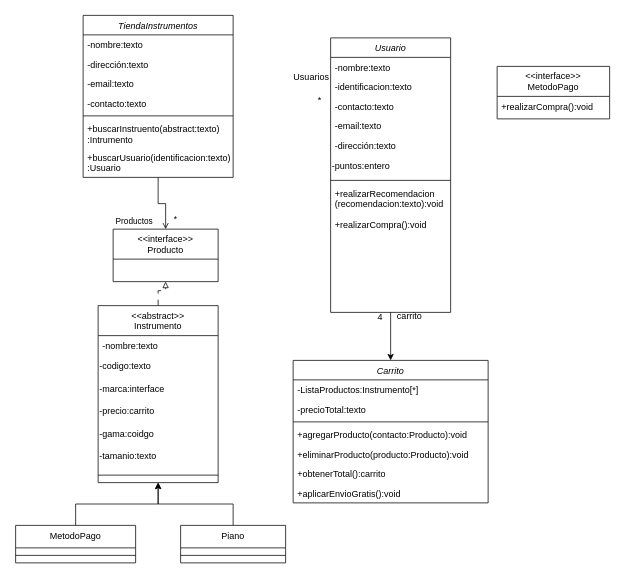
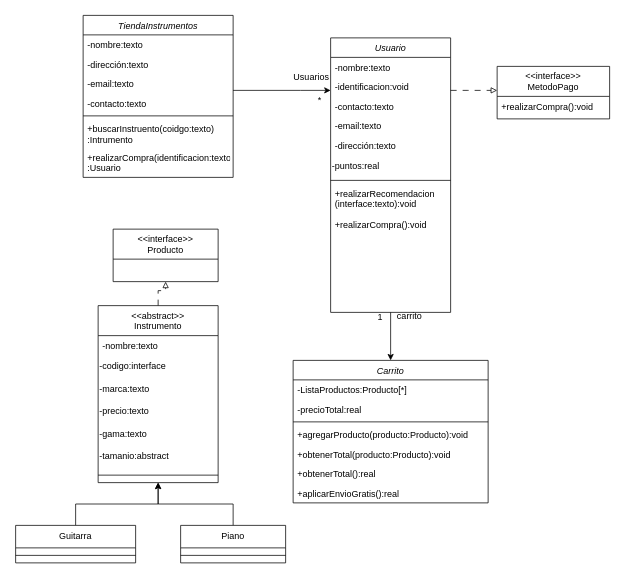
- <mxCell id="33" value="-identificacion:texto" style="text;align=left;verticalAlign=top;spacingLeft=4;spacingRight=4;overflow=hidden;rotatable=0;points=[[0,0.5],[1,0.5]];portConstraint=eastwest;" parent="31" vertex="1"><mxGeometry y="52" width="160" height="26" as="geometry" /></mxCell>
+ <mxCell id="33" value="-identificacion:void" style="text;align=left;verticalAlign=top;spacingLeft=4;spacingRight=4;overflow=hidden;rotatable=0;points=[[0,0.5],[1,0.5]];portConstraint=eastwest;" parent="31" vertex="1"><mxGeometry y="52" width="160" height="26" as="geometry" /></mxCell>
+ <mxCell id="2" value="" style="edgeStyle=orthogonalEdgeStyle;rounded=0;orthogonalLoop=1;jettySize=auto;html=1;" parent="1" source="3" target="31" edge="1"><mxGeometry relative="1" as="geometry"><Array as="points"><mxPoint x="400" y="120" /><mxPoint x="400" y="120" /></Array></mxGeometry></mxCell>
+ <mxCell id="30" style="edgeStyle=orthogonalEdgeStyle;rounded=0;orthogonalLoop=1;jettySize=auto;html=1;endArrow=block;endFill=0;dashed=1;dashPattern=8 8;" parent="1" source="31" target="52" edge="1"><mxGeometry relative="1" as="geometry"><Array as="points"><mxPoint x="622" y="120" /><mxPoint x="622" y="120" /></Array></mxGeometry></mxCell>
- <mxCell id="9" value="+buscarInstruento(abstract:texto)&#10;:Intrumento" style="text;align=left;verticalAlign=top;spacingLeft=4;spacingRight=4;overflow=hidden;rotatable=0;points=[[0,0.5],[1,0.5]];portConstraint=eastwest;rounded=0;shadow=0;html=0;" parent="3" vertex="1"><mxGeometry y="138" width="200" height="38" as="geometry" /></mxCell>
+ <mxCell id="9" value="+buscarInstruento(coidgo:texto)&#10;:Intrumento" style="text;align=left;verticalAlign=top;spacingLeft=4;spacingRight=4;overflow=hidden;rotatable=0;points=[[0,0.5],[1,0.5]];portConstraint=eastwest;rounded=0;shadow=0;html=0;" parent="3" vertex="1"><mxGeometry y="138" width="200" height="38" as="geometry" /></mxCell>
- <mxCell id="10" value="+buscarUsuario(identificacion:texto)&#10;:Usuario" style="text;align=left;verticalAlign=top;spacingLeft=4;spacingRight=4;overflow=hidden;rotatable=0;points=[[0,0.5],[1,0.5]];portConstraint=eastwest;rounded=0;shadow=0;html=0;" parent="3" vertex="1"><mxGeometry y="176" width="200" height="40" as="geometry" /></mxCell>
+ <mxCell id="10" value="+realizarCompra(identificacion:texto)&#10;:Usuario" style="text;align=left;verticalAlign=top;spacingLeft=4;spacingRight=4;overflow=hidden;rotatable=0;points=[[0,0.5],[1,0.5]];portConstraint=eastwest;rounded=0;shadow=0;html=0;" parent="3" vertex="1"><mxGeometry y="176" width="200" height="40" as="geometry" /></mxCell>
- <mxCell id="37" value="-puntos:entero" style="text;html=1;align=left;verticalAlign=middle;whiteSpace=wrap;rounded=0;" parent="31" vertex="1"><mxGeometry y="156" width="160" height="30" as="geometry" /></mxCell>
+ <mxCell id="37" value="-puntos:real" style="text;html=1;align=left;verticalAlign=middle;whiteSpace=wrap;rounded=0;" parent="31" vertex="1"><mxGeometry y="156" width="160" height="30" as="geometry" /></mxCell>
- <mxCell id="39" value="+realizarRecomendacion&#10;(recomendacion:texto):void" style="text;align=left;verticalAlign=top;spacingLeft=4;spacingRight=4;overflow=hidden;rotatable=0;points=[[0,0.5],[1,0.5]];portConstraint=eastwest;" parent="31" vertex="1"><mxGeometry y="194" width="160" height="42" as="geometry" /></mxCell>
+ <mxCell id="39" value="+realizarRecomendacion&#10;(interface:texto):void" style="text;align=left;verticalAlign=top;spacingLeft=4;spacingRight=4;overflow=hidden;rotatable=0;points=[[0,0.5],[1,0.5]];portConstraint=eastwest;" parent="31" vertex="1"><mxGeometry y="194" width="160" height="42" as="geometry" /></mxCell>
- <mxCell id="20" value="" style="endArrow=open;shadow=0;strokeWidth=1;rounded=0;endFill=1;edgeStyle=elbowEdgeStyle;elbow=vertical;" parent="1" source="3" target="51" edge="1"><mxGeometry x="0.5" y="41" relative="1" as="geometry"><mxPoint x="-20" y="170" as="sourcePoint" /><mxPoint x="94" y="230" as="targetPoint" /><mxPoint x="-40" y="32" as="offset" /></mxGeometry></mxCell>
- <mxCell id="21" value="*" style="edgeLabel;html=1;align=center;verticalAlign=middle;resizable=0;points=[];" parent="20" vertex="1" connectable="0"><mxGeometry x="0.367" y="3" relative="1" as="geometry"><mxPoint x="9" y="11" as="offset" /></mxGeometry></mxCell>
- <mxCell id="22" value="Productos" style="edgeLabel;html=1;align=center;verticalAlign=middle;resizable=0;points=[];" parent="20" vertex="1" connectable="0"><mxGeometry x="-0.4" y="1" relative="1" as="geometry"><mxPoint x="-34" y="34" as="offset" /></mxGeometry></mxCell>
- <mxCell id="55" value="4" style="text;html=1;align=center;verticalAlign=middle;resizable=0;points=[];autosize=1;strokeColor=none;fillColor=none;" parent="1" vertex="1"><mxGeometry x="491" y="407" width="30" height="30" as="geometry" /></mxCell>
+ <mxCell id="55" value="1" style="text;html=1;align=center;verticalAlign=middle;resizable=0;points=[];autosize=1;strokeColor=none;fillColor=none;" parent="1" vertex="1"><mxGeometry x="491" y="407" width="30" height="30" as="geometry" /></mxCell>
- <mxCell id="14" value="-codigo:texto" style="text;html=1;align=left;verticalAlign=middle;resizable=0;points=[];autosize=1;strokeColor=none;fillColor=none;" parent="12" vertex="1"><mxGeometry y="66" width="160" height="30" as="geometry" /></mxCell>
+ <mxCell id="14" value="-codigo:interface" style="text;html=1;align=left;verticalAlign=middle;resizable=0;points=[];autosize=1;strokeColor=none;fillColor=none;" parent="12" vertex="1"><mxGeometry y="66" width="160" height="30" as="geometry" /></mxCell>
- <mxCell id="15" value="-marca:interface" style="text;html=1;align=left;verticalAlign=middle;resizable=0;points=[];autosize=1;strokeColor=none;fillColor=none;" parent="12" vertex="1"><mxGeometry y="96" width="160" height="30" as="geometry" /></mxCell>
+ <mxCell id="15" value="-marca:texto" style="text;html=1;align=left;verticalAlign=middle;resizable=0;points=[];autosize=1;strokeColor=none;fillColor=none;" parent="12" vertex="1"><mxGeometry y="96" width="160" height="30" as="geometry" /></mxCell>
- <mxCell id="44" value="-ListaProductos:Instrumento[*]" style="text;align=left;verticalAlign=top;spacingLeft=4;spacingRight=4;overflow=hidden;rotatable=0;points=[[0,0.5],[1,0.5]];portConstraint=eastwest;" parent="43" vertex="1"><mxGeometry y="26" width="260" height="26" as="geometry" /></mxCell>
+ <mxCell id="44" value="-ListaProductos:Producto[*]" style="text;align=left;verticalAlign=top;spacingLeft=4;spacingRight=4;overflow=hidden;rotatable=0;points=[[0,0.5],[1,0.5]];portConstraint=eastwest;" parent="43" vertex="1"><mxGeometry y="26" width="260" height="26" as="geometry" /></mxCell>
- <mxCell id="45" value="-precioTotal:texto" style="text;align=left;verticalAlign=top;spacingLeft=4;spacingRight=4;overflow=hidden;rotatable=0;points=[[0,0.5],[1,0.5]];portConstraint=eastwest;" parent="43" vertex="1"><mxGeometry y="52" width="260" height="26" as="geometry" /></mxCell>
+ <mxCell id="45" value="-precioTotal:real" style="text;align=left;verticalAlign=top;spacingLeft=4;spacingRight=4;overflow=hidden;rotatable=0;points=[[0,0.5],[1,0.5]];portConstraint=eastwest;" parent="43" vertex="1"><mxGeometry y="52" width="260" height="26" as="geometry" /></mxCell>
- <mxCell id="16" value="-precio:carrito" style="text;html=1;align=left;verticalAlign=middle;resizable=0;points=[];autosize=1;strokeColor=none;fillColor=none;" parent="12" vertex="1"><mxGeometry y="126" width="160" height="30" as="geometry" /></mxCell>
+ <mxCell id="16" value="-precio:texto" style="text;html=1;align=left;verticalAlign=middle;resizable=0;points=[];autosize=1;strokeColor=none;fillColor=none;" parent="12" vertex="1"><mxGeometry y="126" width="160" height="30" as="geometry" /></mxCell>
- <mxCell id="17" value="-gama:coidgo" style="text;html=1;align=left;verticalAlign=middle;resizable=0;points=[];autosize=1;strokeColor=none;fillColor=none;" parent="12" vertex="1"><mxGeometry y="156" width="160" height="30" as="geometry" /></mxCell>
+ <mxCell id="17" value="-gama:texto" style="text;html=1;align=left;verticalAlign=middle;resizable=0;points=[];autosize=1;strokeColor=none;fillColor=none;" parent="12" vertex="1"><mxGeometry y="156" width="160" height="30" as="geometry" /></mxCell>
- <mxCell id="47" value="+agregarProducto(contacto:Producto):void" style="text;align=left;verticalAlign=top;spacingLeft=4;spacingRight=4;overflow=hidden;rotatable=0;points=[[0,0.5],[1,0.5]];portConstraint=eastwest;" parent="43" vertex="1"><mxGeometry y="86" width="260" height="26" as="geometry" /></mxCell>
+ <mxCell id="47" value="+agregarProducto(producto:Producto):void" style="text;align=left;verticalAlign=top;spacingLeft=4;spacingRight=4;overflow=hidden;rotatable=0;points=[[0,0.5],[1,0.5]];portConstraint=eastwest;" parent="43" vertex="1"><mxGeometry y="86" width="260" height="26" as="geometry" /></mxCell>
- <mxCell id="48" value="+eliminarProducto(producto:Producto):void" style="text;align=left;verticalAlign=top;spacingLeft=4;spacingRight=4;overflow=hidden;rotatable=0;points=[[0,0.5],[1,0.5]];portConstraint=eastwest;" parent="43" vertex="1"><mxGeometry y="112" width="260" height="26" as="geometry" /></mxCell>
+ <mxCell id="48" value="+obtenerTotal(producto:Producto):void" style="text;align=left;verticalAlign=top;spacingLeft=4;spacingRight=4;overflow=hidden;rotatable=0;points=[[0,0.5],[1,0.5]];portConstraint=eastwest;" parent="43" vertex="1"><mxGeometry y="112" width="260" height="26" as="geometry" /></mxCell>
- <mxCell id="18" value="-tamanio:texto" style="text;html=1;align=left;verticalAlign=middle;resizable=0;points=[];autosize=1;strokeColor=none;fillColor=none;" parent="12" vertex="1"><mxGeometry y="186" width="160" height="30" as="geometry" /></mxCell>
+ <mxCell id="18" value="-tamanio:abstract" style="text;html=1;align=left;verticalAlign=middle;resizable=0;points=[];autosize=1;strokeColor=none;fillColor=none;" parent="12" vertex="1"><mxGeometry y="186" width="160" height="30" as="geometry" /></mxCell>
- <mxCell id="49" value="+obtenerTotal():carrito" style="text;align=left;verticalAlign=top;spacingLeft=4;spacingRight=4;overflow=hidden;rotatable=0;points=[[0,0.5],[1,0.5]];portConstraint=eastwest;" parent="43" vertex="1"><mxGeometry y="138" width="260" height="26" as="geometry" /></mxCell>
+ <mxCell id="49" value="+obtenerTotal():real" style="text;align=left;verticalAlign=top;spacingLeft=4;spacingRight=4;overflow=hidden;rotatable=0;points=[[0,0.5],[1,0.5]];portConstraint=eastwest;" parent="43" vertex="1"><mxGeometry y="138" width="260" height="26" as="geometry" /></mxCell>
- <mxCell id="50" value="+aplicarEnvioGratis():void" style="text;align=left;verticalAlign=top;spacingLeft=4;spacingRight=4;overflow=hidden;rotatable=0;points=[[0,0.5],[1,0.5]];portConstraint=eastwest;rounded=0;shadow=0;html=0;" parent="43" vertex="1"><mxGeometry y="164" width="260" height="26" as="geometry" /></mxCell>
+ <mxCell id="50" value="+aplicarEnvioGratis():real" style="text;align=left;verticalAlign=top;spacingLeft=4;spacingRight=4;overflow=hidden;rotatable=0;points=[[0,0.5],[1,0.5]];portConstraint=eastwest;rounded=0;shadow=0;html=0;" parent="43" vertex="1"><mxGeometry y="164" width="260" height="26" as="geometry" /></mxCell>
- <mxCell id="27" value="MetodoPago" style="swimlane;fontStyle=0;align=center;verticalAlign=top;childLayout=stackLayout;horizontal=1;startSize=30;horizontalStack=0;resizeParent=1;resizeLast=0;collapsible=1;marginBottom=0;rounded=0;shadow=0;strokeWidth=1;" parent="1" vertex="1"><mxGeometry x="20" y="700" width="160" height="50" as="geometry"><mxRectangle x="550" y="140" width="160" height="26" as="alternateBounds" /></mxGeometry></mxCell>
+ <mxCell id="27" value="Guitarra" style="swimlane;fontStyle=0;align=center;verticalAlign=top;childLayout=stackLayout;horizontal=1;startSize=30;horizontalStack=0;resizeParent=1;resizeLast=0;collapsible=1;marginBottom=0;rounded=0;shadow=0;strokeWidth=1;" parent="1" vertex="1"><mxGeometry x="20" y="700" width="160" height="50" as="geometry"><mxRectangle x="550" y="140" width="160" height="26" as="alternateBounds" /></mxGeometry></mxCell>
